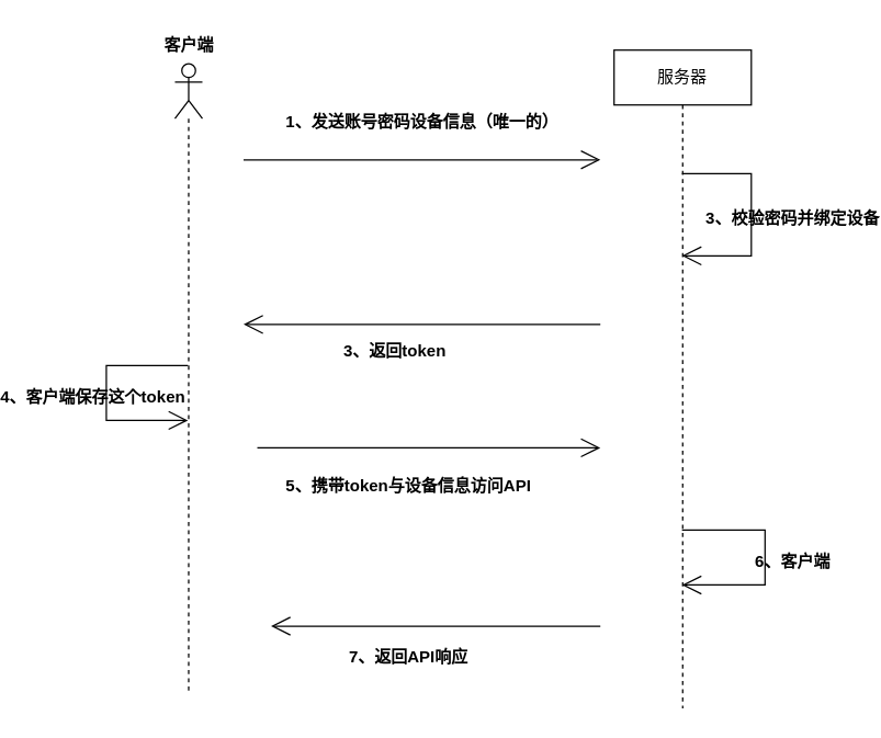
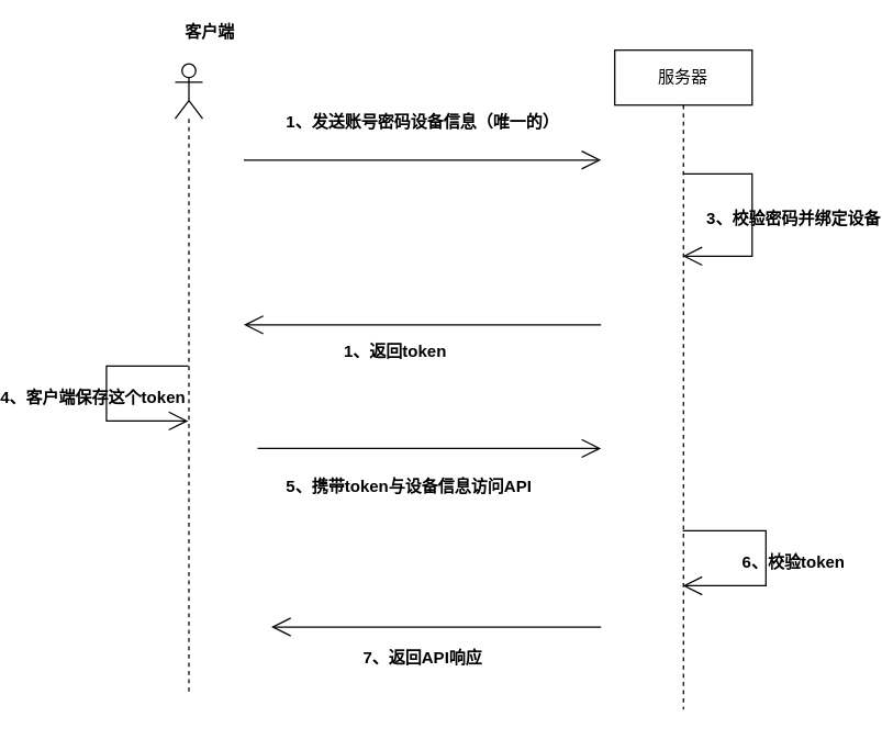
- <mxCell id="4" value="客户端" style="text;align=center;fontStyle=1;verticalAlign=middle;spacingLeft=3;spacingRight=3;strokeColor=none;rotatable=0;points=[[0,0.5],[1,0.5]];portConstraint=eastwest;html=1;" vertex="1" parent="1"><mxGeometry x="90" y="20" width="80" height="26" as="geometry" /></mxCell>
+ <mxCell id="4" value="客户端" style="text;align=center;fontStyle=1;verticalAlign=middle;spacingLeft=3;spacingRight=3;strokeColor=none;rotatable=0;points=[[0,0.5],[1,0.5]];portConstraint=eastwest;html=1;" vertex="1" parent="1"><mxGeometry x="105" y="10" width="80" height="26" as="geometry" /></mxCell>
- <mxCell id="10" value="3、返回token" style="text;align=center;fontStyle=1;verticalAlign=middle;spacingLeft=3;spacingRight=3;strokeColor=none;rotatable=0;points=[[0,0.5],[1,0.5]];portConstraint=eastwest;html=1;" vertex="1" parent="1"><mxGeometry x="240" y="243" width="80" height="26" as="geometry" /></mxCell>
+ <mxCell id="10" value="1、返回token" style="text;align=center;fontStyle=1;verticalAlign=middle;spacingLeft=3;spacingRight=3;strokeColor=none;rotatable=0;points=[[0,0.5],[1,0.5]];portConstraint=eastwest;html=1;" vertex="1" parent="1"><mxGeometry x="240" y="243" width="80" height="26" as="geometry" /></mxCell>
- <mxCell id="16" value="6、客户端" style="text;align=center;fontStyle=1;verticalAlign=middle;spacingLeft=3;spacingRight=3;strokeColor=none;rotatable=0;points=[[0,0.5],[1,0.5]];portConstraint=eastwest;html=1;" vertex="1" parent="1"><mxGeometry x="530" y="396" width="80" height="26" as="geometry" /></mxCell>
+ <mxCell id="16" value="6、校验token" style="text;align=center;fontStyle=1;verticalAlign=middle;spacingLeft=3;spacingRight=3;strokeColor=none;rotatable=0;points=[[0,0.5],[1,0.5]];portConstraint=eastwest;html=1;" vertex="1" parent="1"><mxGeometry x="530" y="396" width="80" height="26" as="geometry" /></mxCell>
- <mxCell id="18" value="7、返回API响应" style="text;align=center;fontStyle=1;verticalAlign=middle;spacingLeft=3;spacingRight=3;strokeColor=none;rotatable=0;points=[[0,0.5],[1,0.5]];portConstraint=eastwest;html=1;" vertex="1" parent="1"><mxGeometry x="250" y="466" width="80" height="26" as="geometry" /></mxCell>
+ <mxCell id="18" value="7、返回API响应" style="text;align=center;fontStyle=1;verticalAlign=middle;spacingLeft=3;spacingRight=3;strokeColor=none;rotatable=0;points=[[0,0.5],[1,0.5]];portConstraint=eastwest;html=1;" vertex="1" parent="1"><mxGeometry x="260" y="466" width="80" height="26" as="geometry" /></mxCell>
